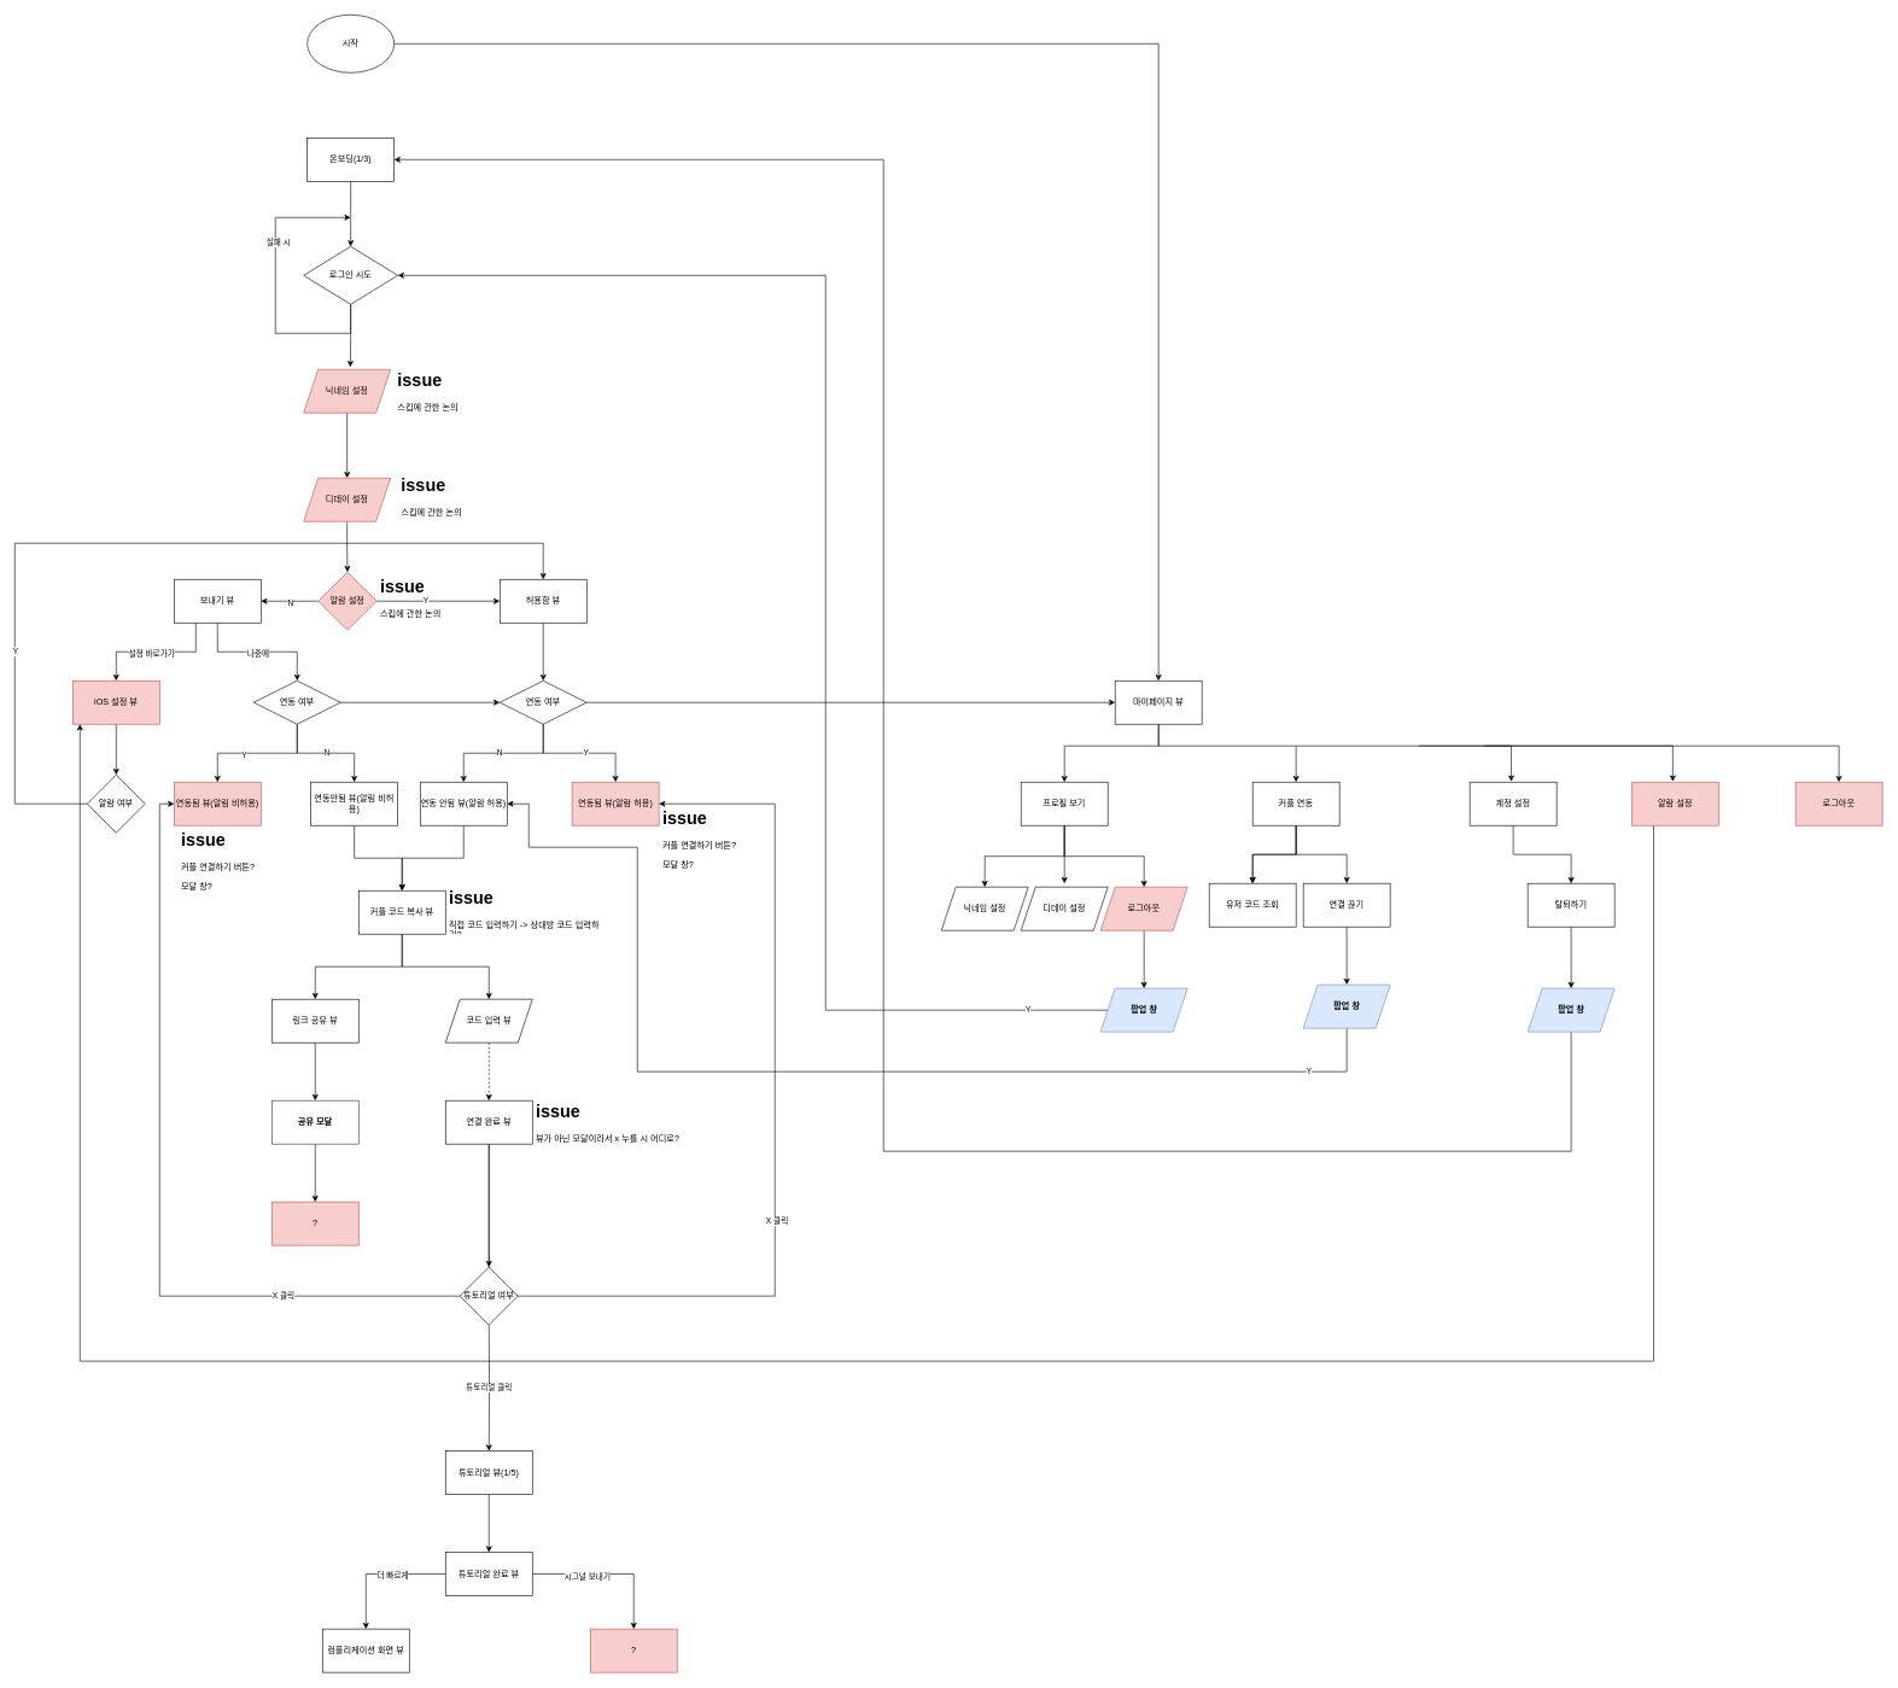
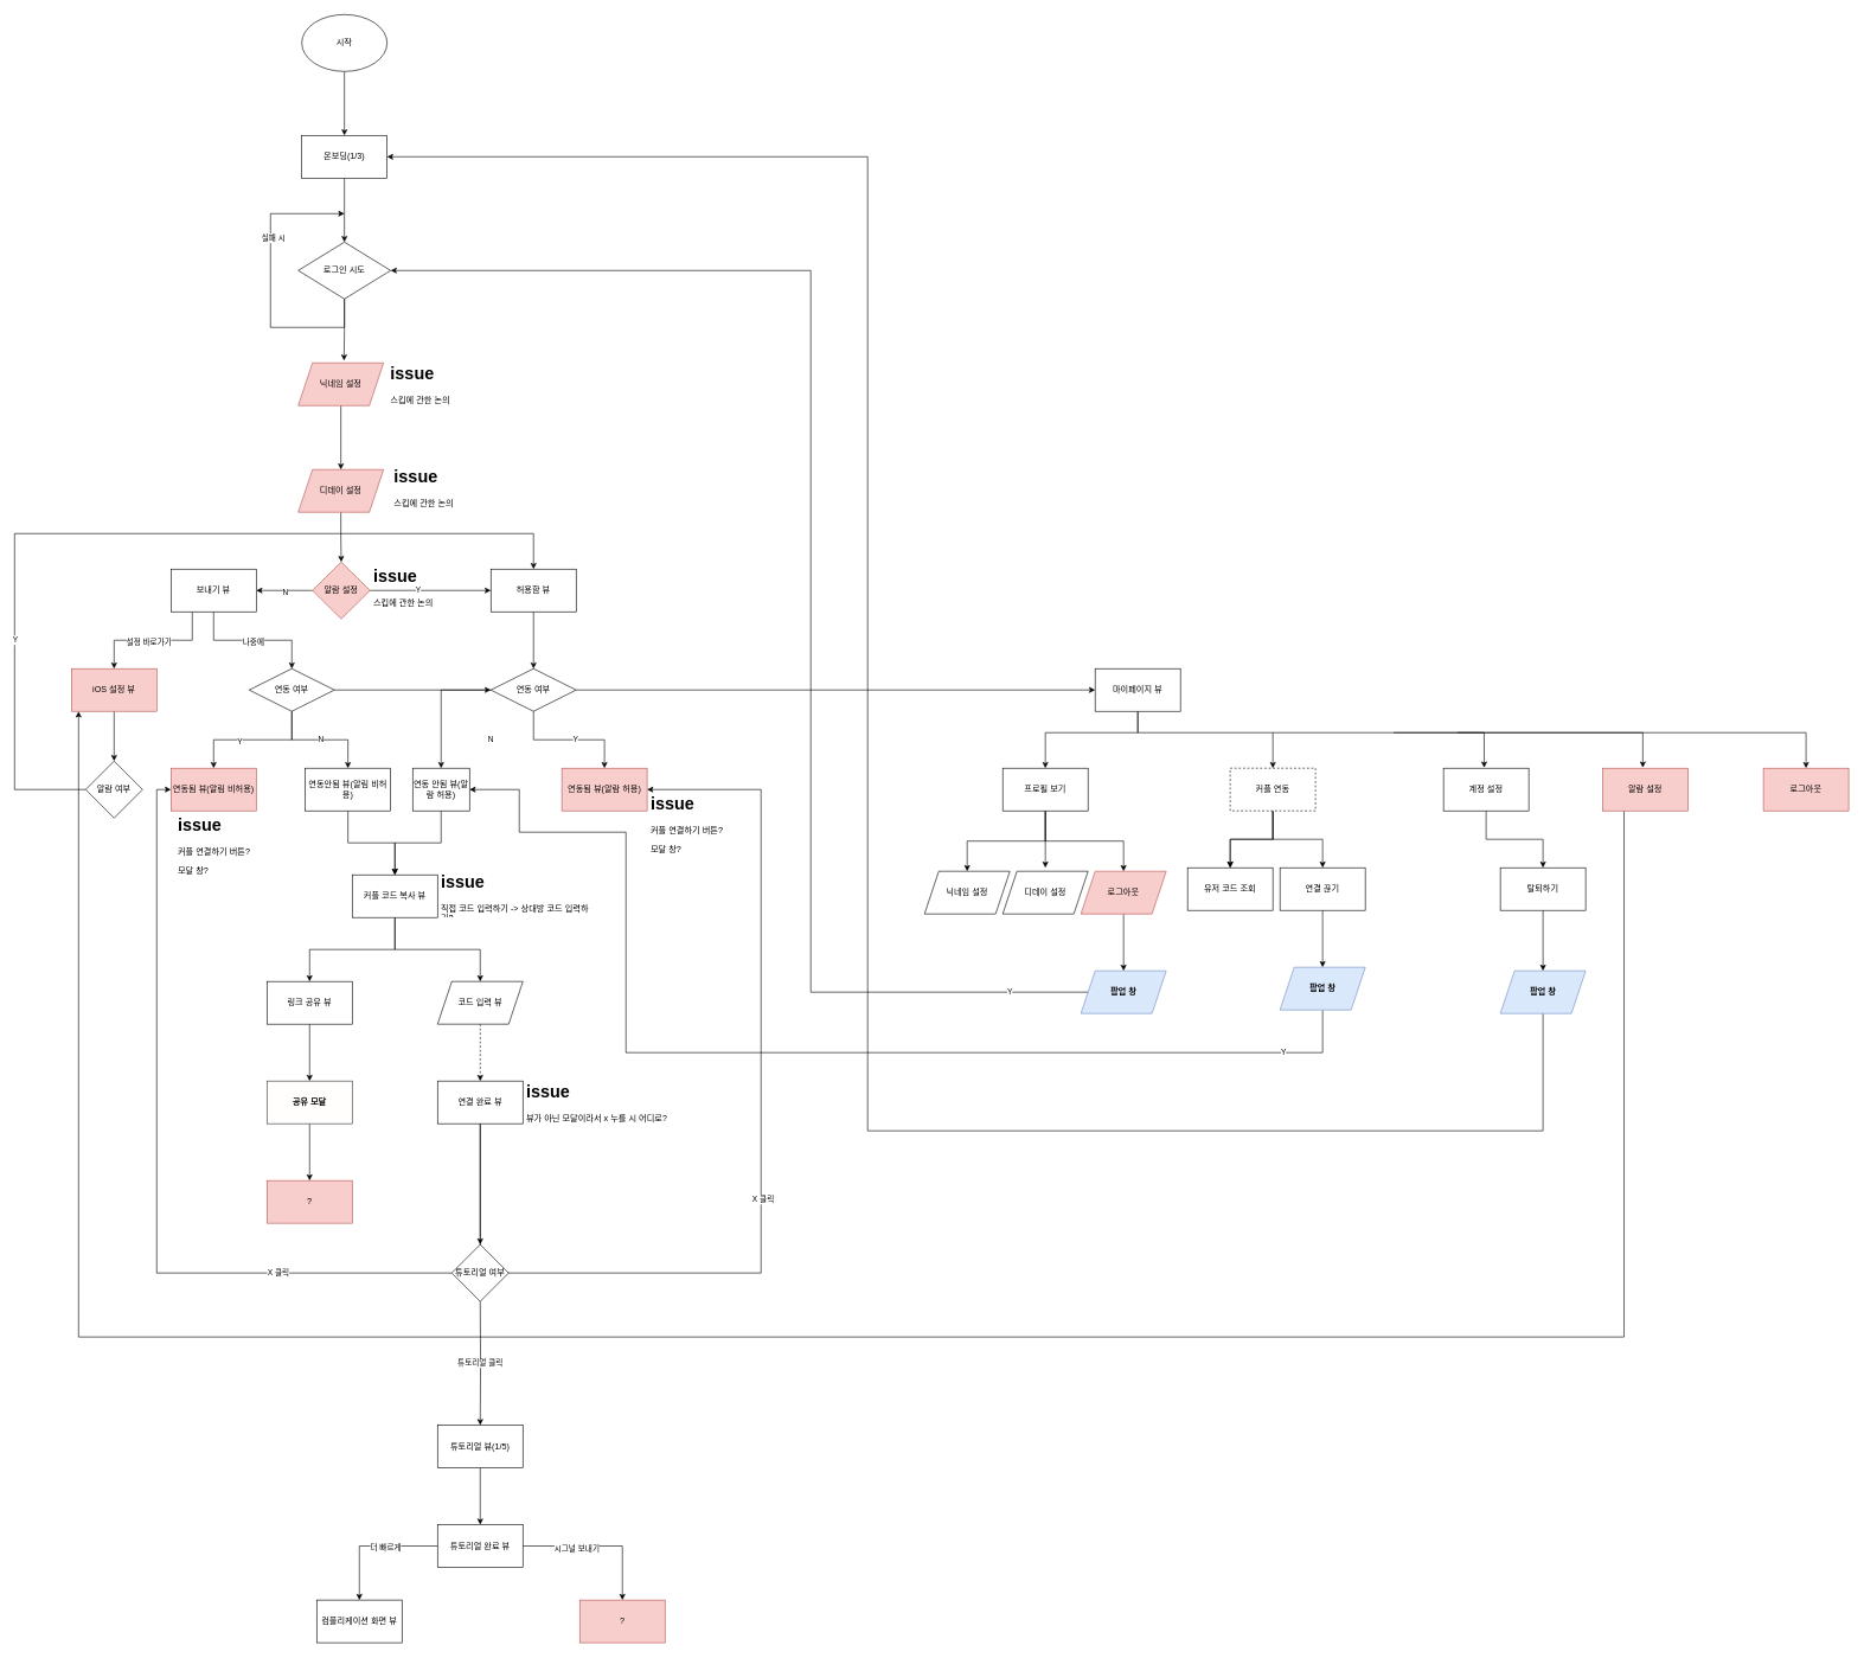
- <mxCell id="2" value="" style="edgeStyle=orthogonalEdgeStyle;rounded=0;orthogonalLoop=1;jettySize=auto;html=1;" edge="1" parent="1" source="3" target="79"><mxGeometry relative="1" as="geometry" /></mxCell>
+ <mxCell id="2" value="" style="edgeStyle=orthogonalEdgeStyle;rounded=0;orthogonalLoop=1;jettySize=auto;html=1;" edge="1" parent="1" source="3" target="5"><mxGeometry relative="1" as="geometry" /></mxCell>
- <mxCell id="43" value="연동 안됨 뷰(알람 허용)" style="whiteSpace=wrap;html=1;" vertex="1" parent="1"><mxGeometry x="580" y="1080" width="120" height="60" as="geometry" /></mxCell>
+ <mxCell id="43" value="연동 안됨 뷰(알람 허용)" style="whiteSpace=wrap;html=1;" vertex="1" parent="1"><mxGeometry x="580" y="1080" width="80" height="60" as="geometry" /></mxCell>
- <mxCell id="87" value="커플 연동" style="whiteSpace=wrap;html=1;" vertex="1" parent="1"><mxGeometry x="1730" y="1080" width="120" height="60" as="geometry" /></mxCell>
+ <mxCell id="87" value="커플 연동" style="whiteSpace=wrap;html=1;dashed=1;" vertex="1" parent="1"><mxGeometry x="1730" y="1080" width="120" height="60" as="geometry" /></mxCell>
